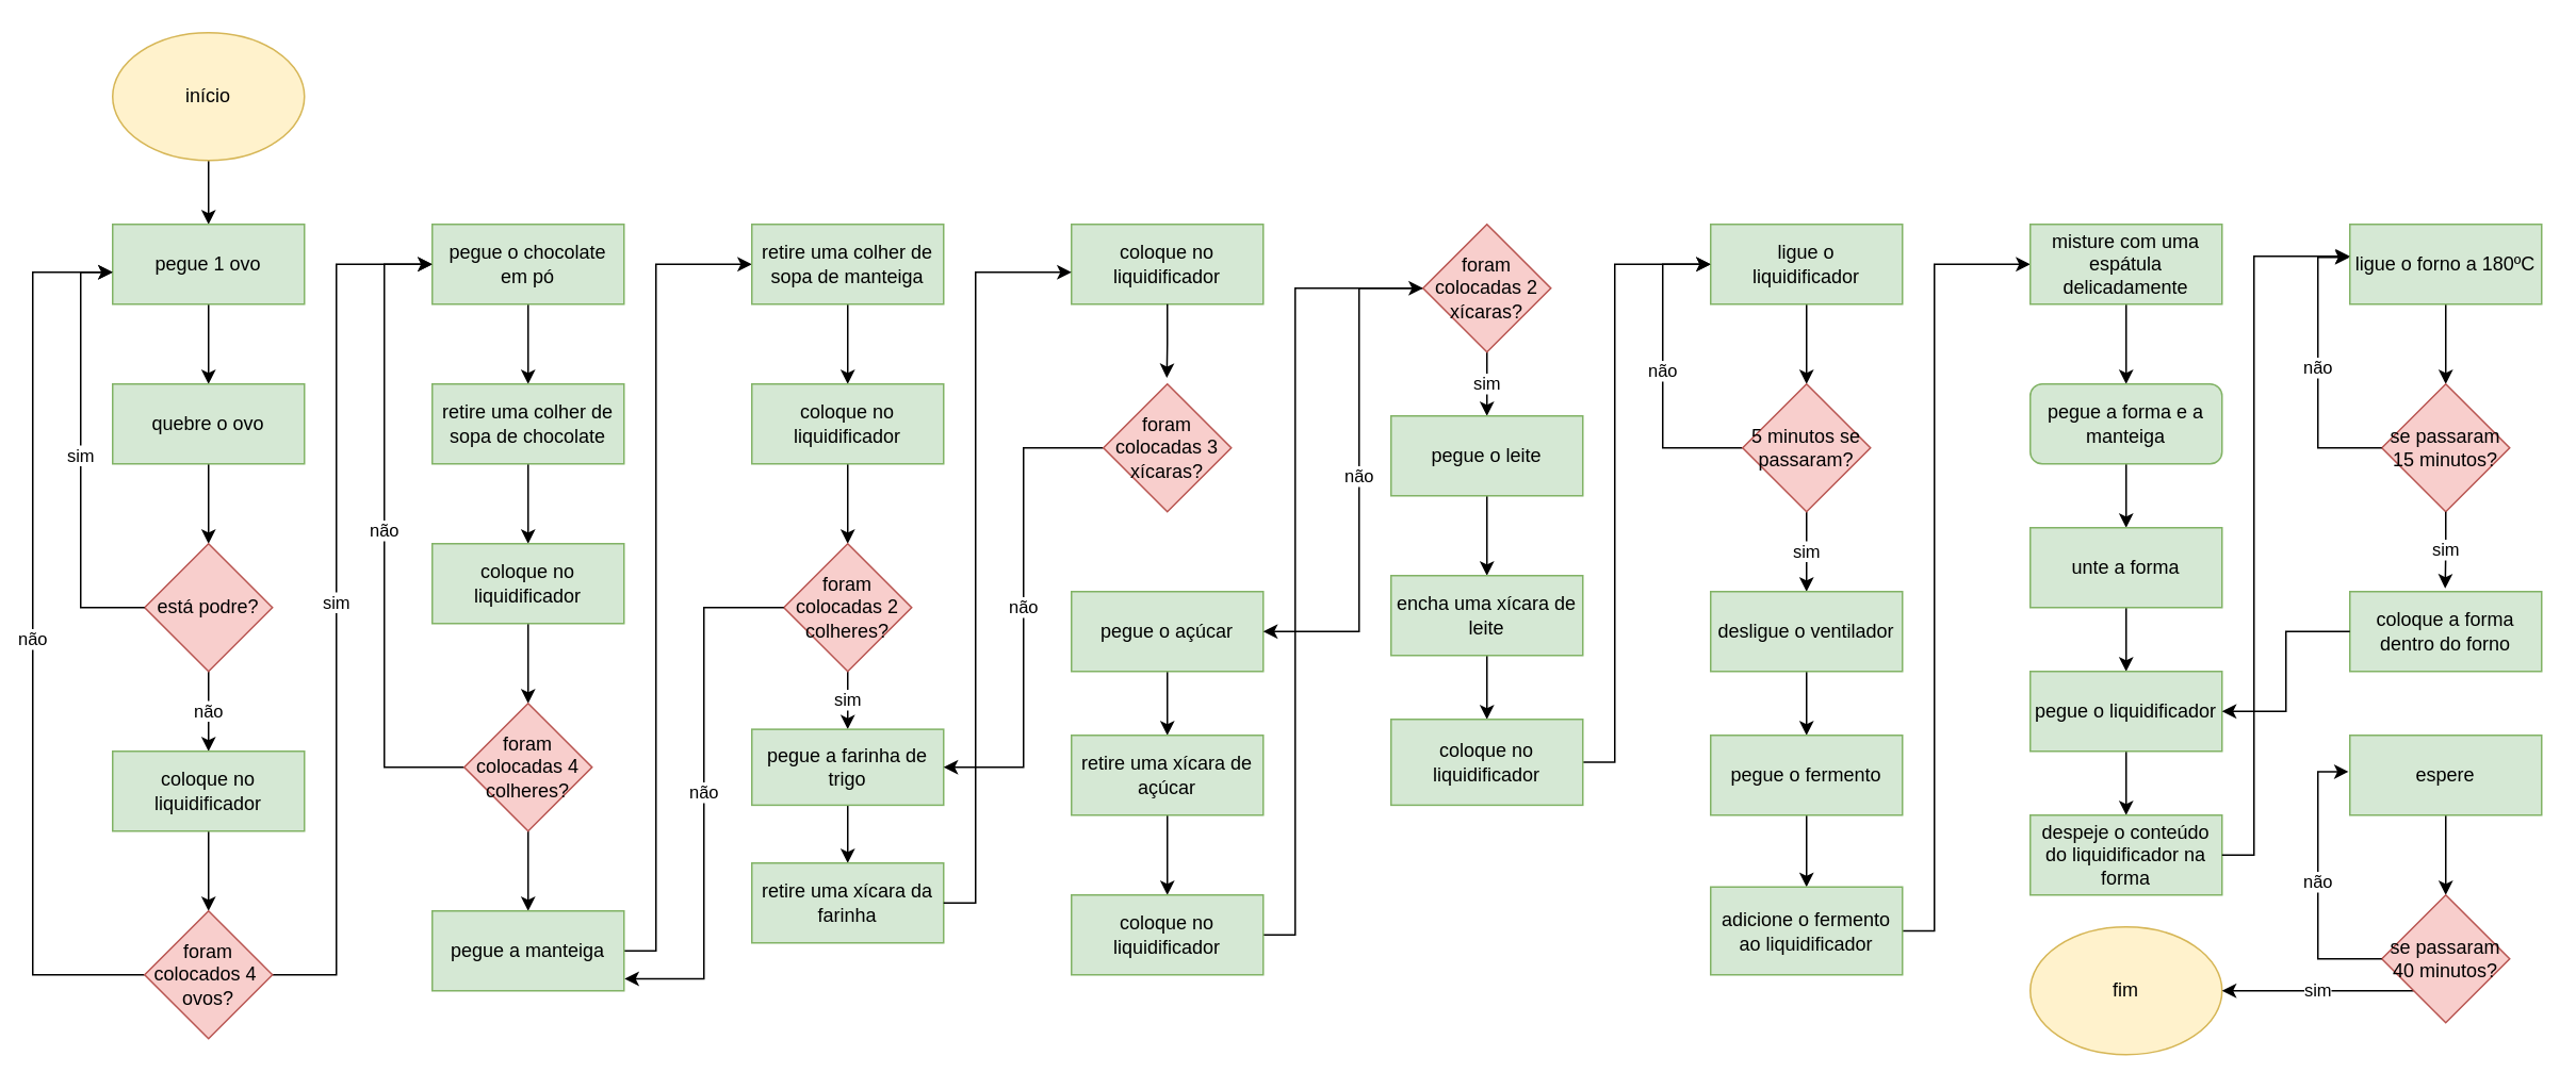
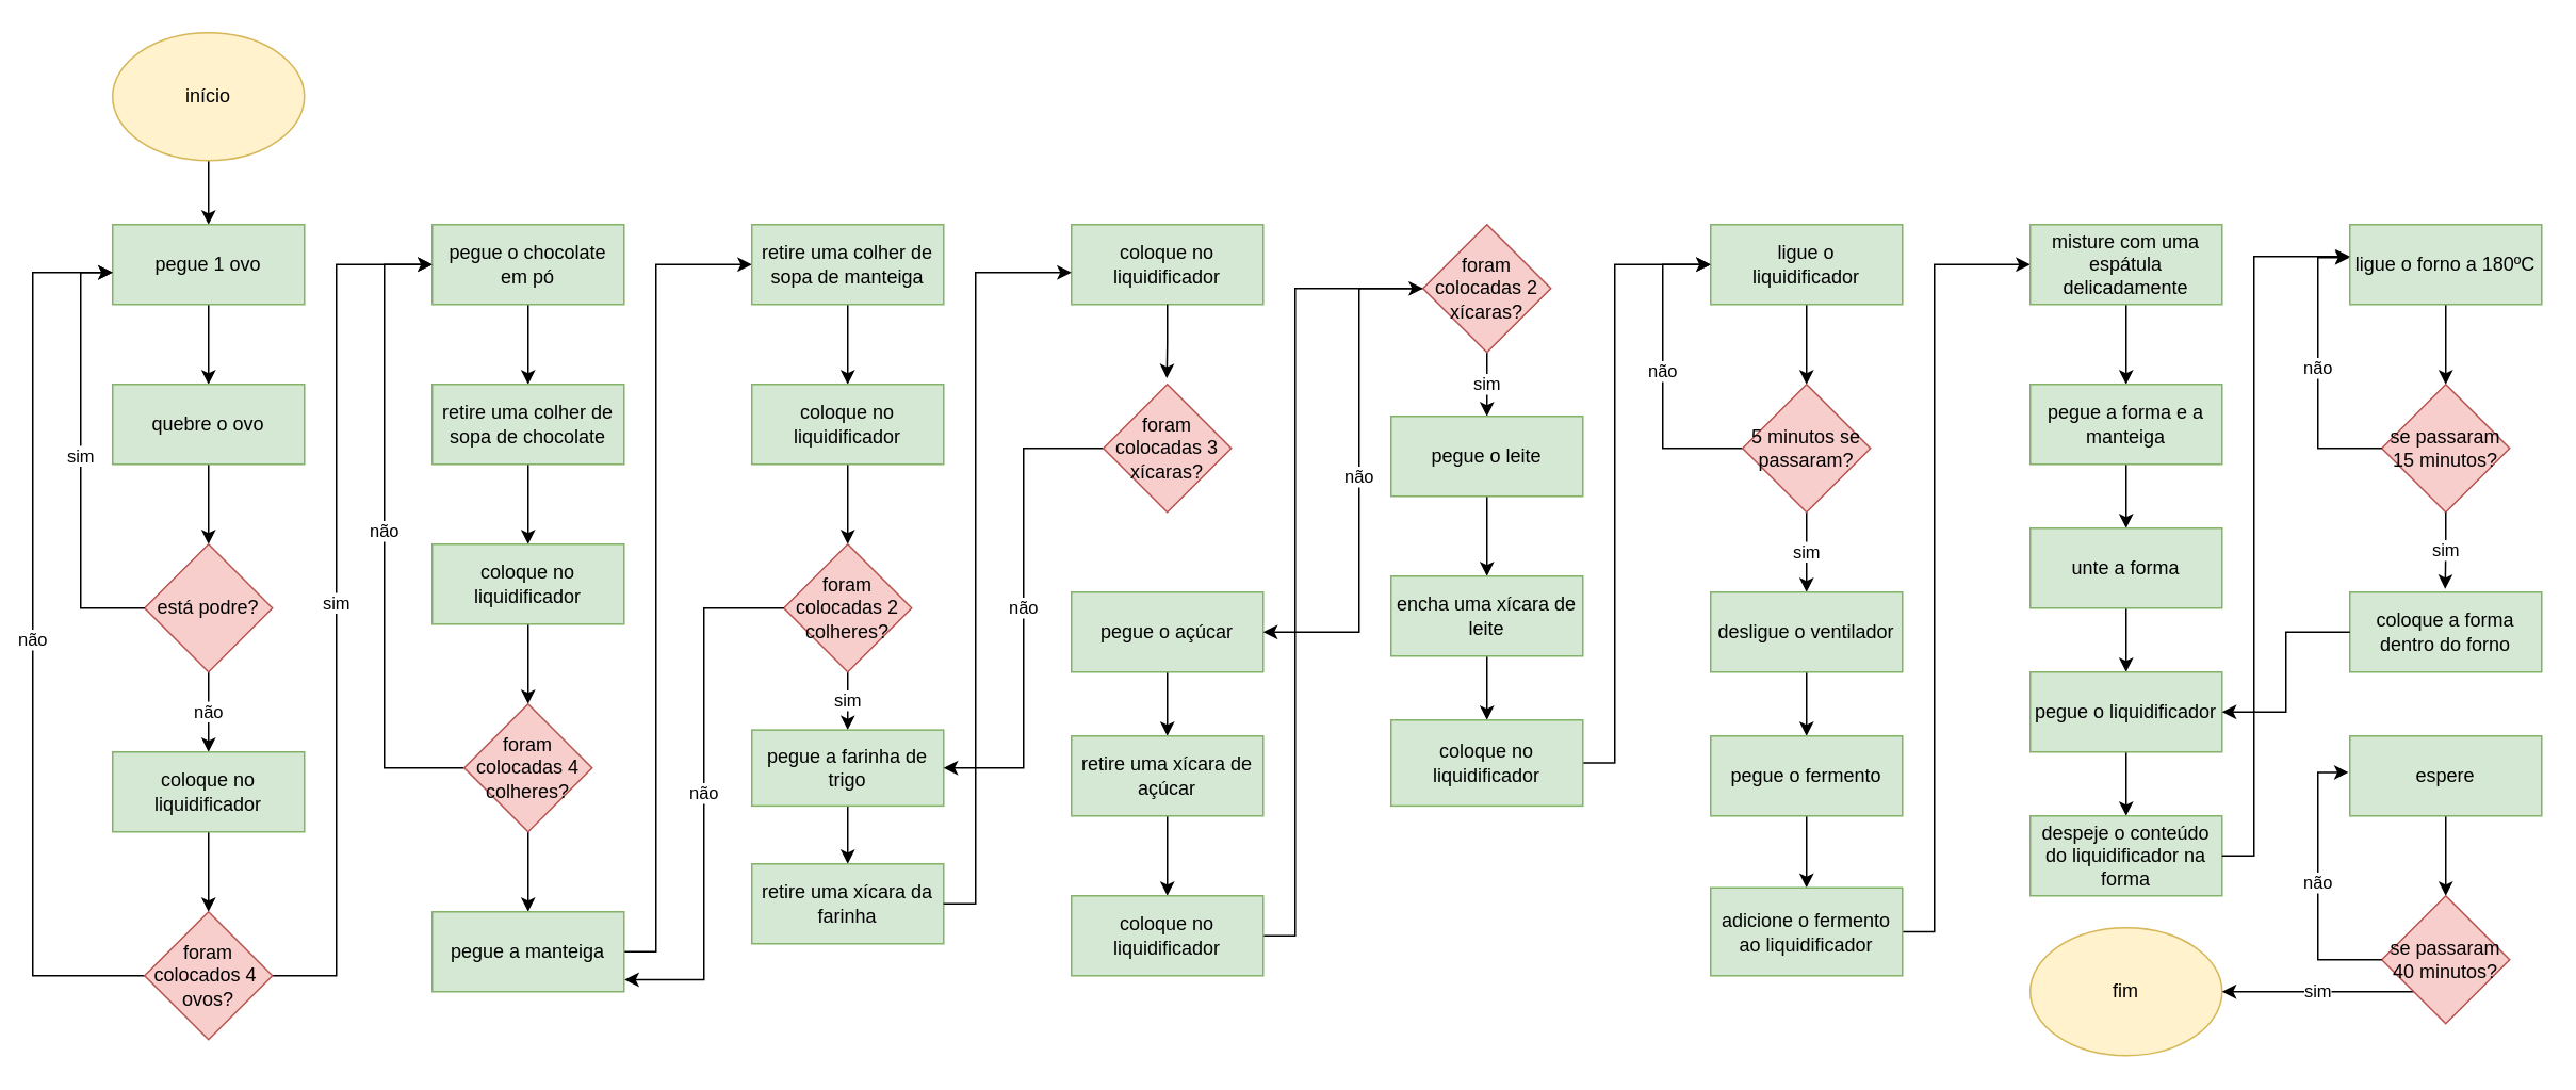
- <mxCell id="73" value="pegue a forma e a manteiga" style="whiteSpace=wrap;html=1;fillColor=#d5e8d4;strokeColor=#82b366;rounded=1;" vertex="1" parent="1"><mxGeometry x="1270" y="240" width="120" height="50" as="geometry" /></mxCell>
+ <mxCell id="73" value="pegue a forma e a manteiga" style="rounded=0;whiteSpace=wrap;html=1;fillColor=#d5e8d4;strokeColor=#82b366;" vertex="1" parent="1"><mxGeometry x="1270" y="240" width="120" height="50" as="geometry" /></mxCell>
